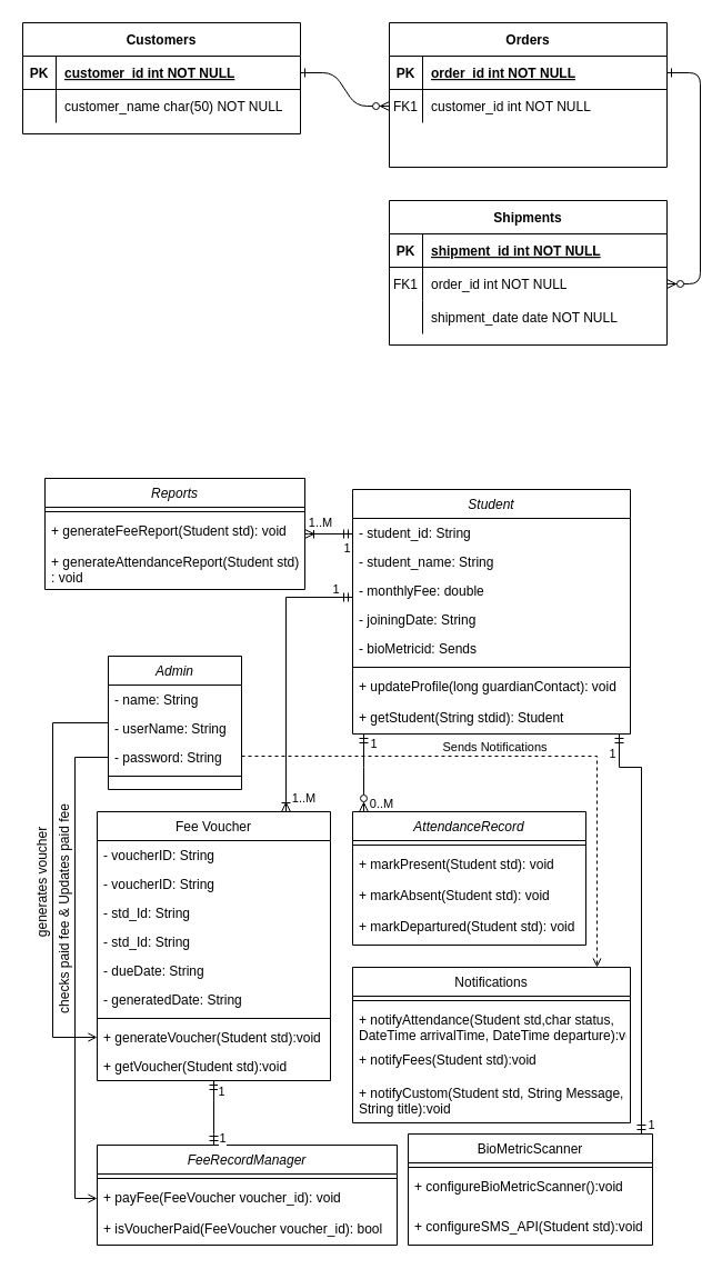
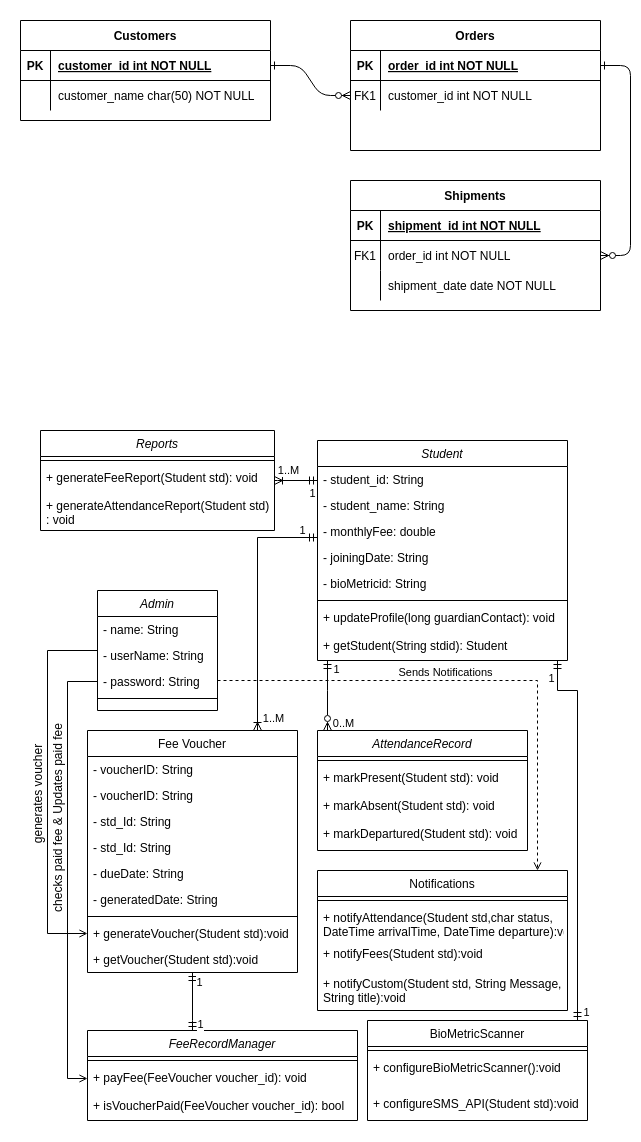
- <mxCell id="36" value="- bioMetricid: Sends" style="text;align=left;verticalAlign=top;spacingLeft=4;spacingRight=4;overflow=hidden;rotatable=0;points=[[0,0.5],[1,0.5]];portConstraint=eastwest;rounded=0;shadow=0;html=0;" vertex="1" parent="31"><mxGeometry y="130" width="250" height="26" as="geometry" /></mxCell>
+ <mxCell id="36" value="- bioMetricid: String" style="text;align=left;verticalAlign=top;spacingLeft=4;spacingRight=4;overflow=hidden;rotatable=0;points=[[0,0.5],[1,0.5]];portConstraint=eastwest;rounded=0;shadow=0;html=0;" vertex="1" parent="31"><mxGeometry y="130" width="250" height="26" as="geometry" /></mxCell>
